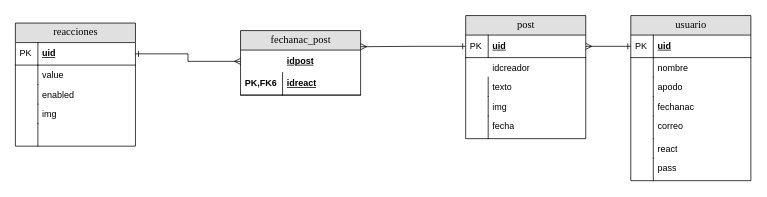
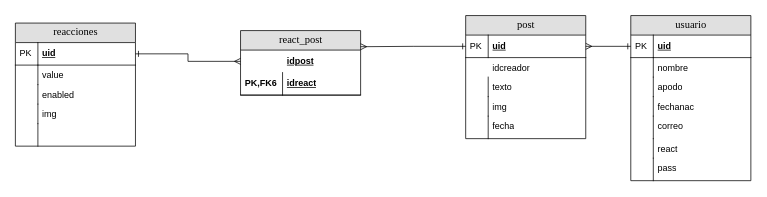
- <mxCell id="39" value="fechanac_post" style="swimlane;html=1;fontStyle=0;childLayout=stackLayout;horizontal=1;startSize=26;fillColor=#e0e0e0;horizontalStack=0;resizeParent=1;resizeLast=0;collapsible=1;marginBottom=0;swimlaneFillColor=#ffffff;align=center;rounded=0;shadow=0;comic=0;labelBackgroundColor=none;strokeWidth=1;fontFamily=Verdana;fontSize=14" parent="1" vertex="1"><mxGeometry x="320" y="40" width="160" height="86" as="geometry" /></mxCell>
+ <mxCell id="39" value="react_post" style="swimlane;html=1;fontStyle=0;childLayout=stackLayout;horizontal=1;startSize=26;fillColor=#e0e0e0;horizontalStack=0;resizeParent=1;resizeLast=0;collapsible=1;marginBottom=0;swimlaneFillColor=#ffffff;align=center;rounded=0;shadow=0;comic=0;labelBackgroundColor=none;strokeWidth=1;fontFamily=Verdana;fontSize=14" parent="1" vertex="1"><mxGeometry x="320" y="40" width="160" height="86" as="geometry" /></mxCell>
